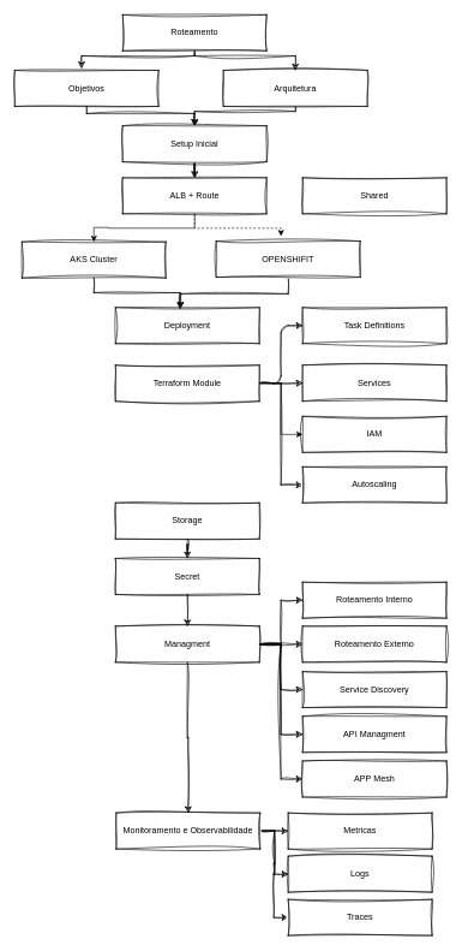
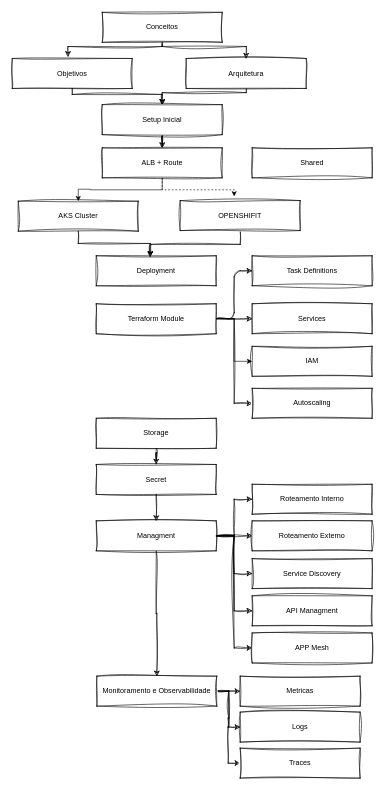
- <mxCell id="3" value="Roteamento" style="rounded=0;whiteSpace=wrap;html=1;sketch=1;curveFitting=1;jiggle=2;" parent="1" vertex="1"><mxGeometry x="170" y="20" width="200" height="50" as="geometry" /></mxCell>
+ <mxCell id="3" value="Conceitos" style="rounded=0;whiteSpace=wrap;html=1;sketch=1;curveFitting=1;jiggle=2;" parent="1" vertex="1"><mxGeometry x="170" y="20" width="200" height="50" as="geometry" /></mxCell>
